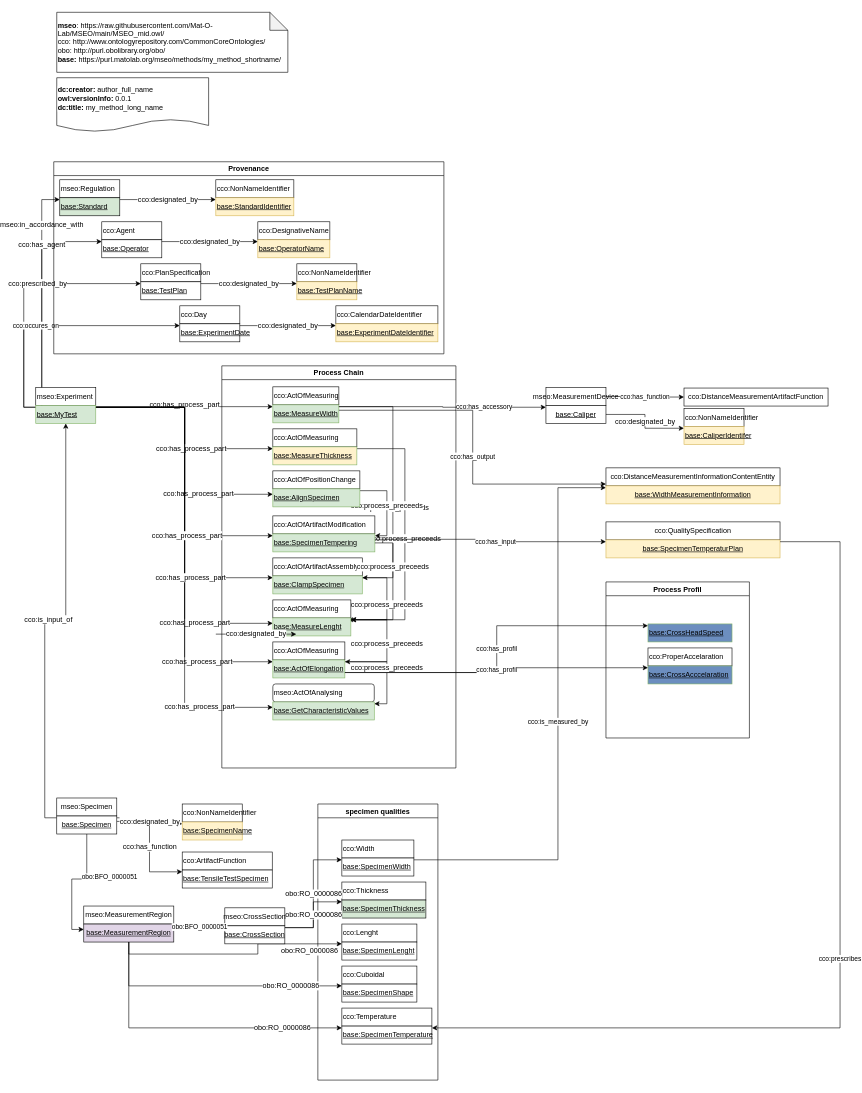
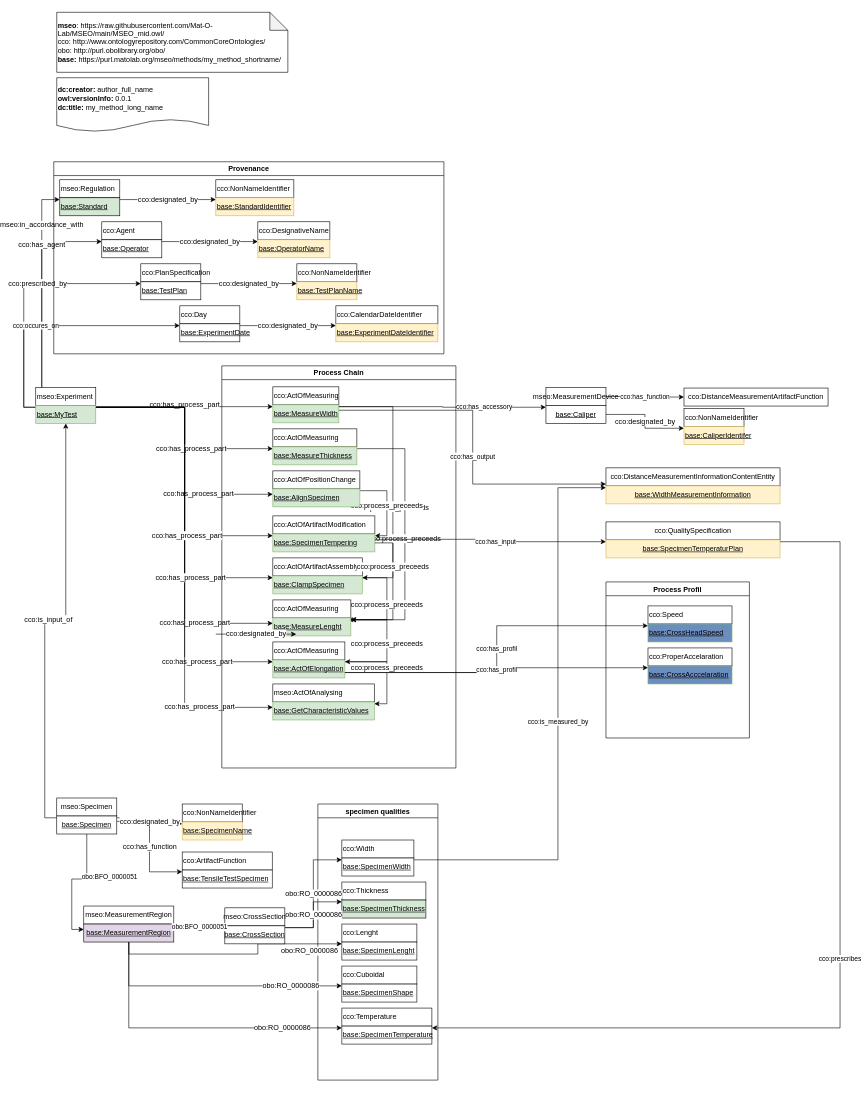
- <mxCell id="58" value="&lt;u&gt;base:MeasureThickness&lt;/u&gt;" style="rounded=0;whiteSpace=wrap;html=1;snapToPoint=1;points=[[0.1,0],[0.2,0],[0.3,0],[0.4,0],[0.5,0],[0.6,0],[0.7,0],[0.8,0],[0.9,0],[0,0.1],[0,0.3],[0,0.5],[0,0.7],[0,0.9],[0.1,1],[0.2,1],[0.3,1],[0.4,1],[0.5,1],[0.6,1],[0.7,1],[0.8,1],[0.9,1],[1,0.1],[1,0.3],[1,0.5],[1,0.7],[1,0.9]];align=left;fillColor=#fff2cc;strokeColor=#82b366;" parent="56" vertex="1"><mxGeometry y="30" width="140" height="30" as="geometry" /></mxCell>
+ <mxCell id="58" value="&lt;u&gt;base:MeasureThickness&lt;/u&gt;" style="rounded=0;whiteSpace=wrap;html=1;snapToPoint=1;points=[[0.1,0],[0.2,0],[0.3,0],[0.4,0],[0.5,0],[0.6,0],[0.7,0],[0.8,0],[0.9,0],[0,0.1],[0,0.3],[0,0.5],[0,0.7],[0,0.9],[0.1,1],[0.2,1],[0.3,1],[0.4,1],[0.5,1],[0.6,1],[0.7,1],[0.8,1],[0.9,1],[1,0.1],[1,0.3],[1,0.5],[1,0.7],[1,0.9]];align=left;fillColor=#d5e8d4;strokeColor=#82b366;" parent="56" vertex="1"><mxGeometry y="30" width="140" height="30" as="geometry" /></mxCell>
+ <mxCell id="82" value="cco:Speed&lt;span style=&quot;white-space: pre&quot;&gt; &lt;/span&gt;" style="rounded=0;whiteSpace=wrap;html=1;snapToPoint=1;points=[[0.1,0],[0.2,0],[0.3,0],[0.4,0],[0.5,0],[0.6,0],[0.7,0],[0.8,0],[0.9,0],[0,0.1],[0,0.3],[0,0.5],[0,0.7],[0,0.9],[0.1,1],[0.2,1],[0.3,1],[0.4,1],[0.5,1],[0.6,1],[0.7,1],[0.8,1],[0.9,1],[1,0.1],[1,0.3],[1,0.5],[1,0.7],[1,0.9]];align=left;" parent="81" vertex="1"><mxGeometry width="140" height="30" as="geometry" /></mxCell>
- <mxCell id="74" value="mseo:ActOfAnalysing&lt;span style=&quot;white-space: pre&quot;&gt; &lt;/span&gt;" style="whiteSpace=wrap;html=1;snapToPoint=1;points=[[0.1,0],[0.2,0],[0.3,0],[0.4,0],[0.5,0],[0.6,0],[0.7,0],[0.8,0],[0.9,0],[0,0.1],[0,0.3],[0,0.5],[0,0.7],[0,0.9],[0.1,1],[0.2,1],[0.3,1],[0.4,1],[0.5,1],[0.6,1],[0.7,1],[0.8,1],[0.9,1],[1,0.1],[1,0.3],[1,0.5],[1,0.7],[1,0.9]];align=left;rounded=1;" parent="73" vertex="1"><mxGeometry width="169" height="30" as="geometry" /></mxCell>
+ <mxCell id="74" value="mseo:ActOfAnalysing&lt;span style=&quot;white-space: pre&quot;&gt; &lt;/span&gt;" style="rounded=0;whiteSpace=wrap;html=1;snapToPoint=1;points=[[0.1,0],[0.2,0],[0.3,0],[0.4,0],[0.5,0],[0.6,0],[0.7,0],[0.8,0],[0.9,0],[0,0.1],[0,0.3],[0,0.5],[0,0.7],[0,0.9],[0.1,1],[0.2,1],[0.3,1],[0.4,1],[0.5,1],[0.6,1],[0.7,1],[0.8,1],[0.9,1],[1,0.1],[1,0.3],[1,0.5],[1,0.7],[1,0.9]];align=left;" parent="73" vertex="1"><mxGeometry width="169" height="30" as="geometry" /></mxCell>
